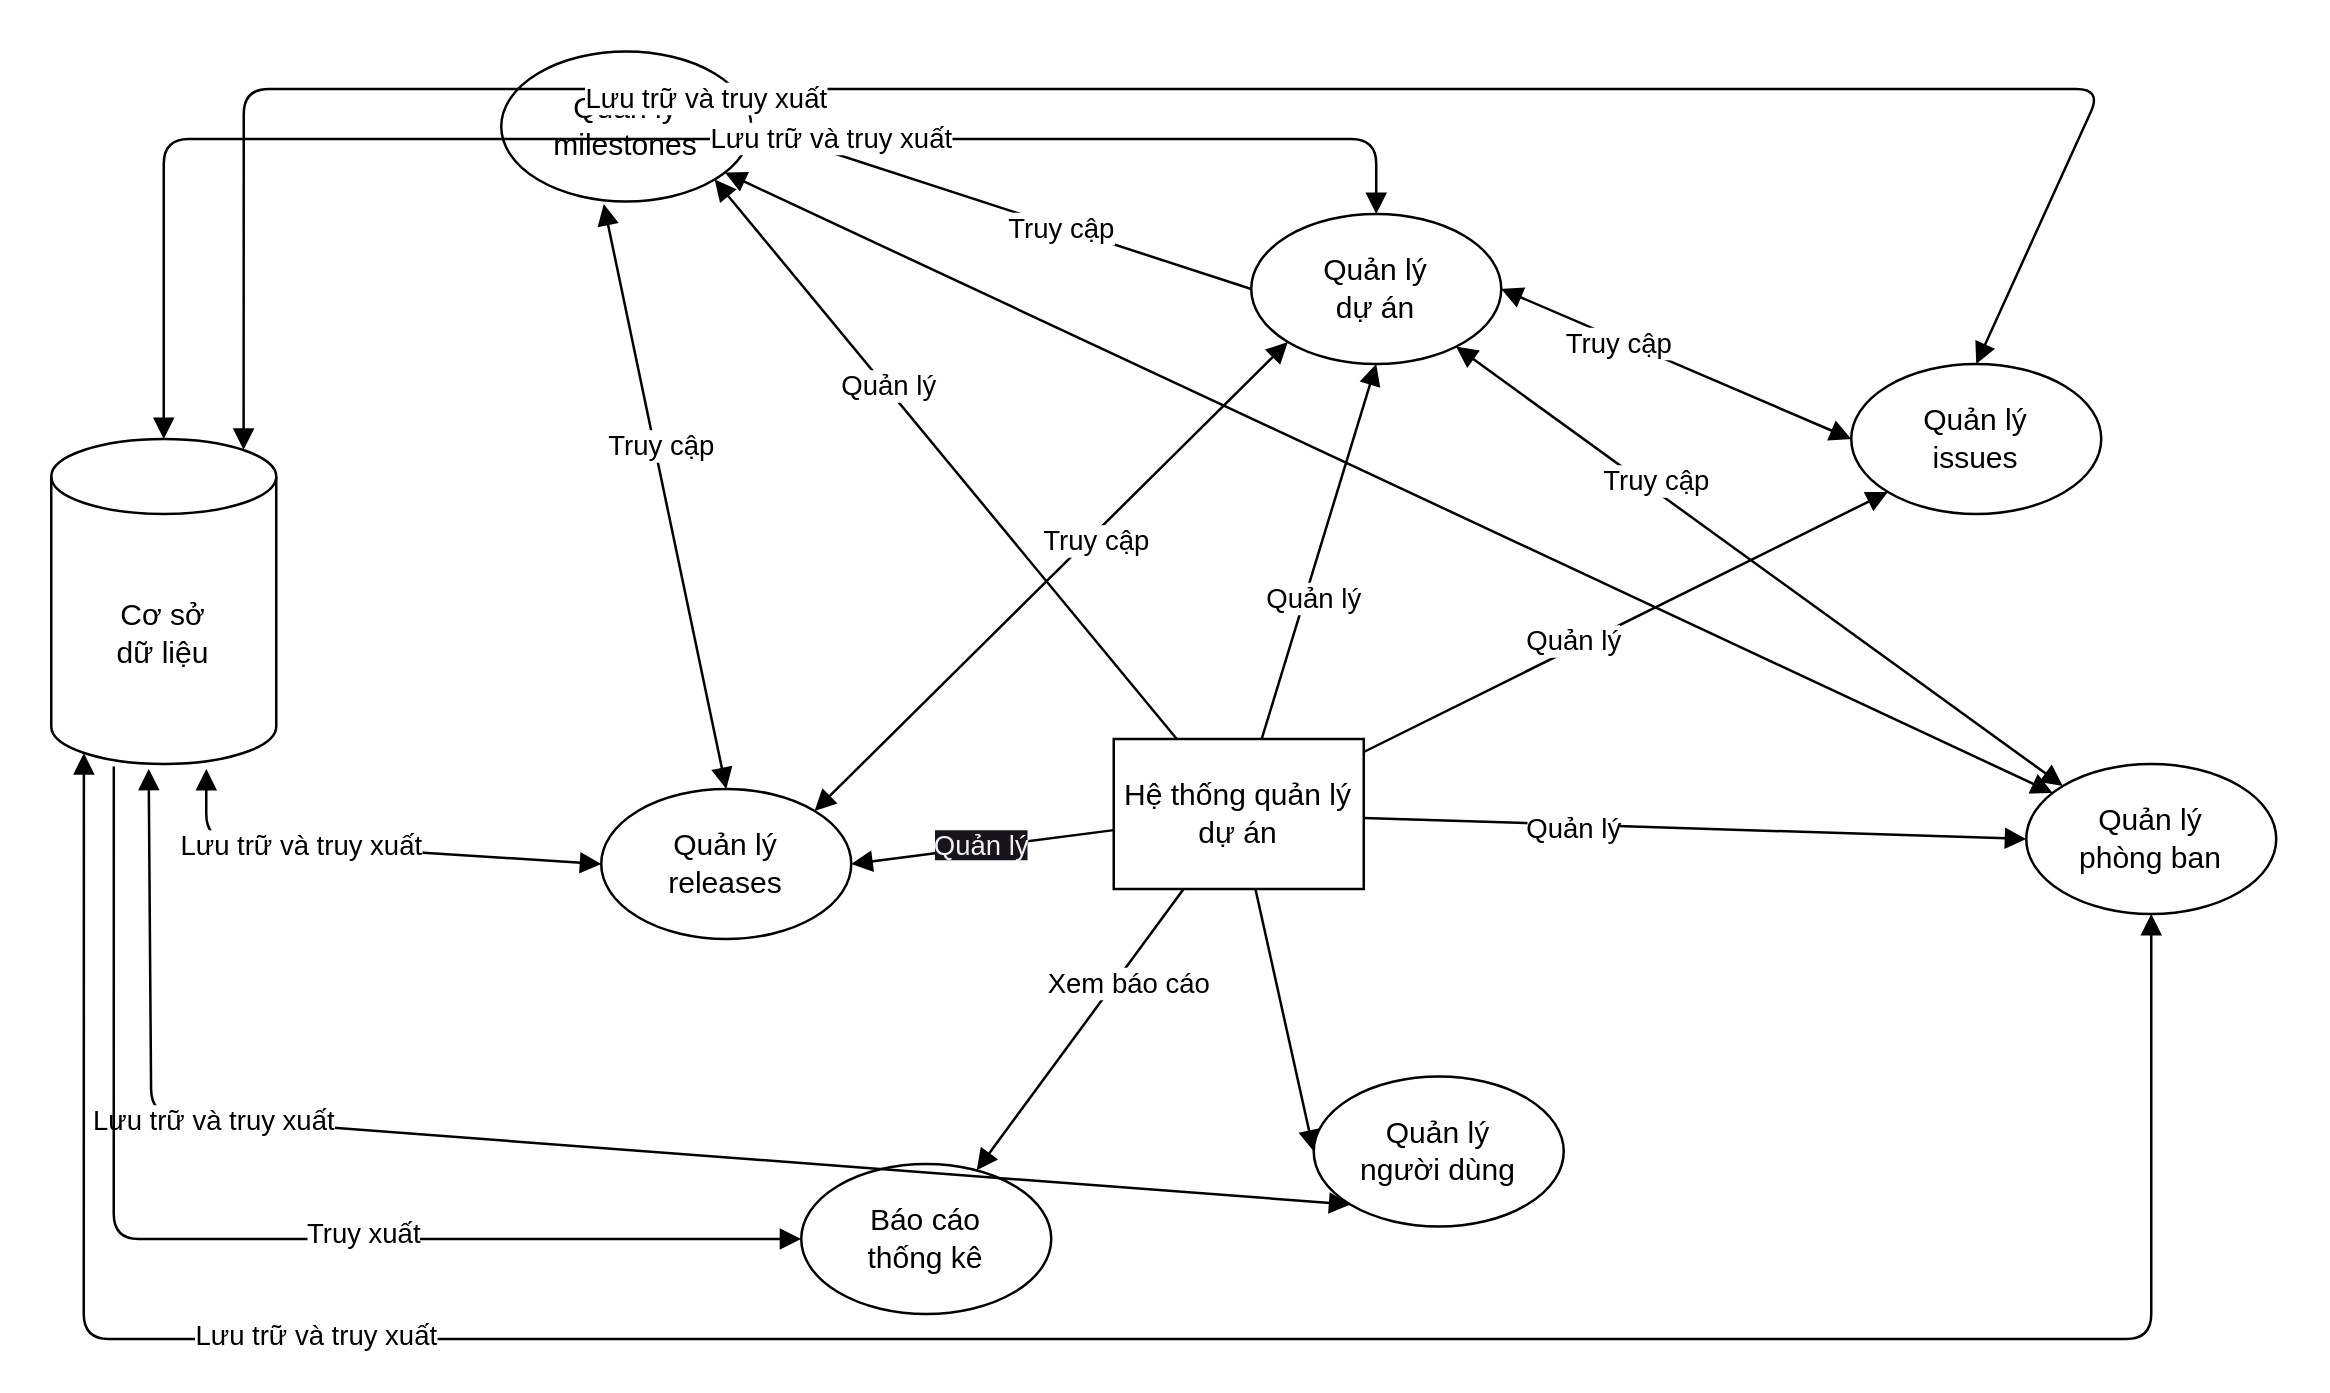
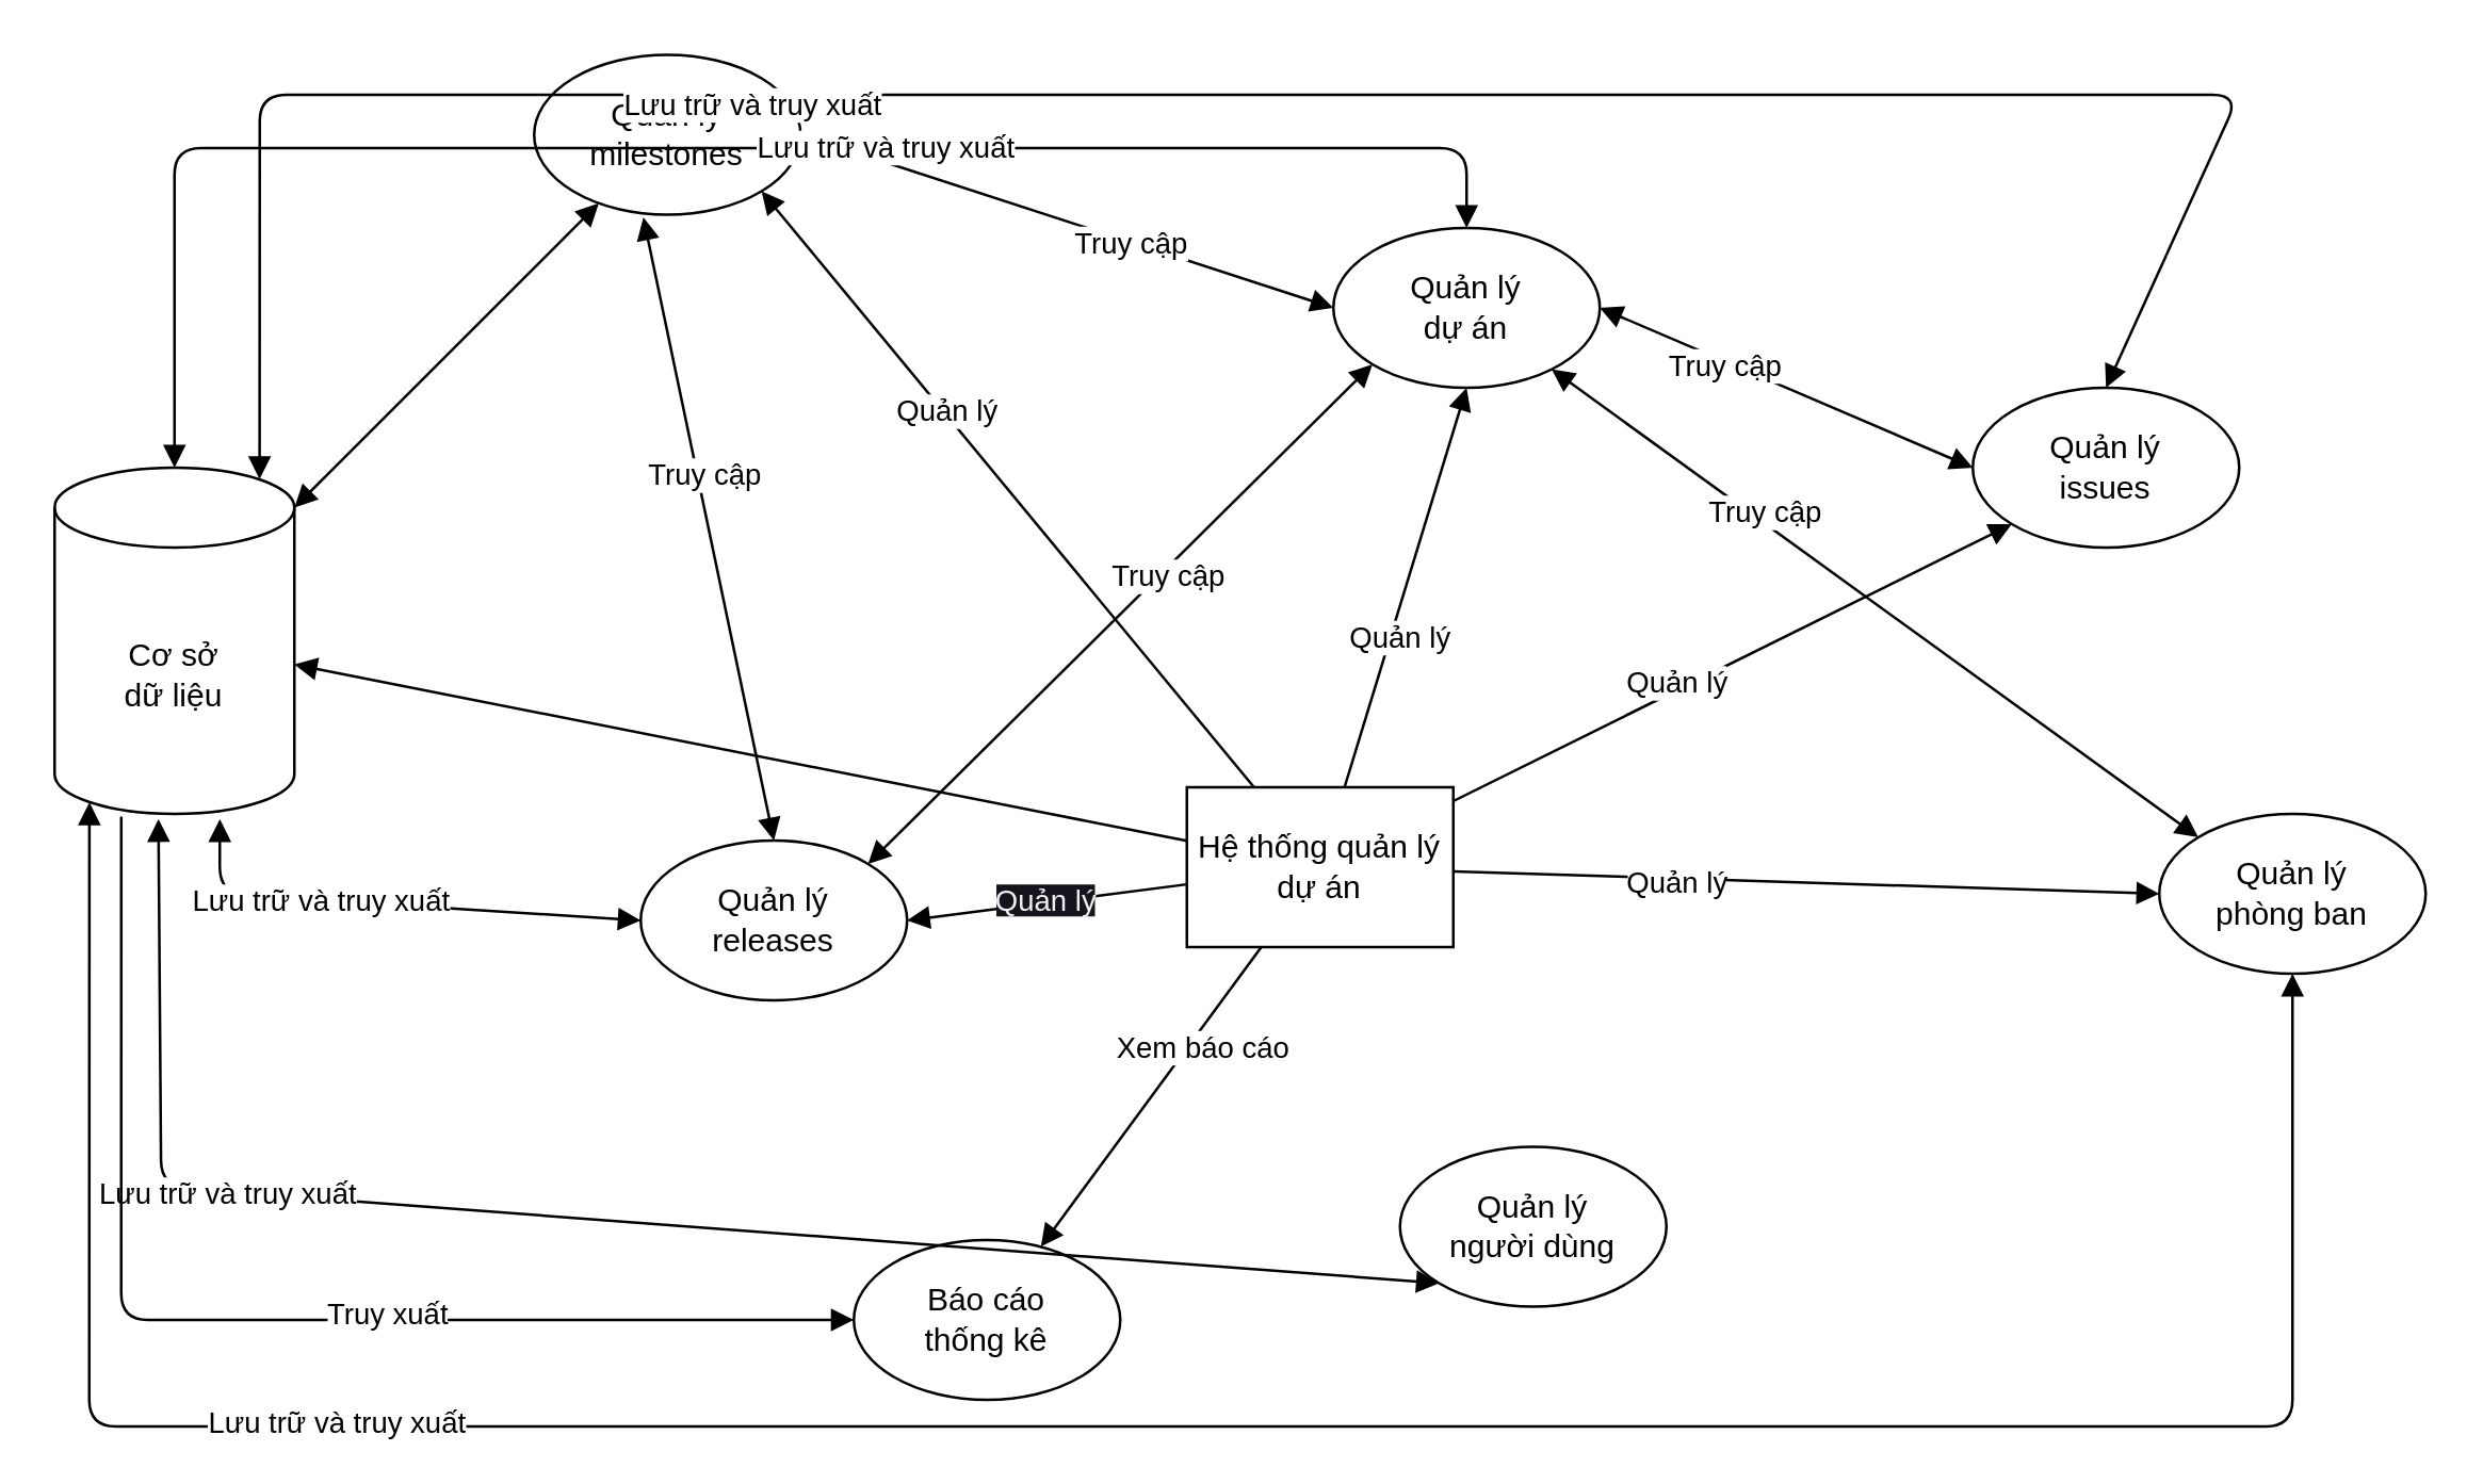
- <mxCell id="17" style="edgeStyle=none;html=1;entryX=0;entryY=0.5;entryDx=0;entryDy=0;startArrow=block;startFill=1;endArrow=none;endFill=1;exitX=1;exitY=0.5;exitDx=0;exitDy=0;" edge="1" parent="1" source="20" target="23"><mxGeometry relative="1" as="geometry" /></mxCell>
+ <mxCell id="17" style="edgeStyle=none;html=1;entryX=0;entryY=0.5;entryDx=0;entryDy=0;startArrow=block;startFill=1;endArrow=block;endFill=1;exitX=1;exitY=0.5;exitDx=0;exitDy=0;" edge="1" parent="1" source="20" target="23"><mxGeometry relative="1" as="geometry" /></mxCell>
- <mxCell id="19" style="edgeStyle=none;html=1;startArrow=block;startFill=1;endArrow=block;endFill=1;" edge="1" parent="1" source="20" target="16"><mxGeometry relative="1" as="geometry" /></mxCell>
+ <mxCell id="19" style="edgeStyle=none;html=1;entryX=1;entryY=0;entryDx=0;entryDy=15;entryPerimeter=0;startArrow=block;startFill=1;endArrow=block;endFill=1;" edge="1" parent="1" source="20" target="31"><mxGeometry relative="1" as="geometry" /></mxCell>
- <mxCell id="11" style="edgeStyle=none;html=1;entryX=0;entryY=0.5;entryDx=0;entryDy=0;startArrow=none;startFill=0;endArrow=block;endFill=1;" edge="1" parent="1" source="14" target="15"><mxGeometry relative="1" as="geometry" /></mxCell>
+ <mxCell id="11" style="edgeStyle=none;html=1;startArrow=none;startFill=0;endArrow=block;endFill=1;" edge="1" parent="1" source="14" target="31"><mxGeometry relative="1" as="geometry" /></mxCell>
